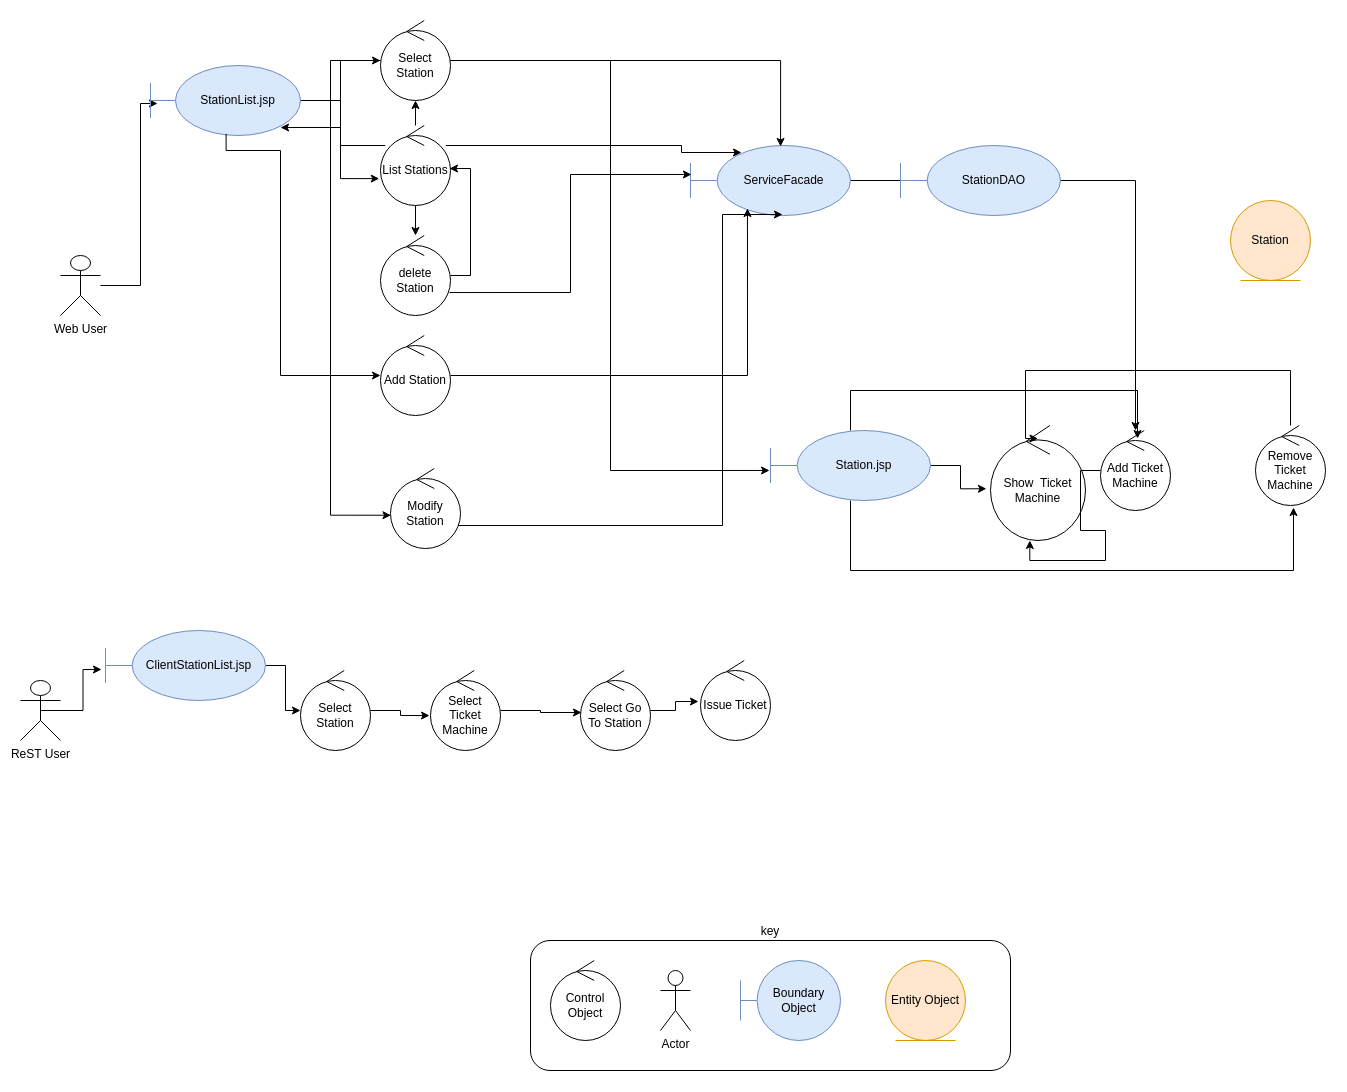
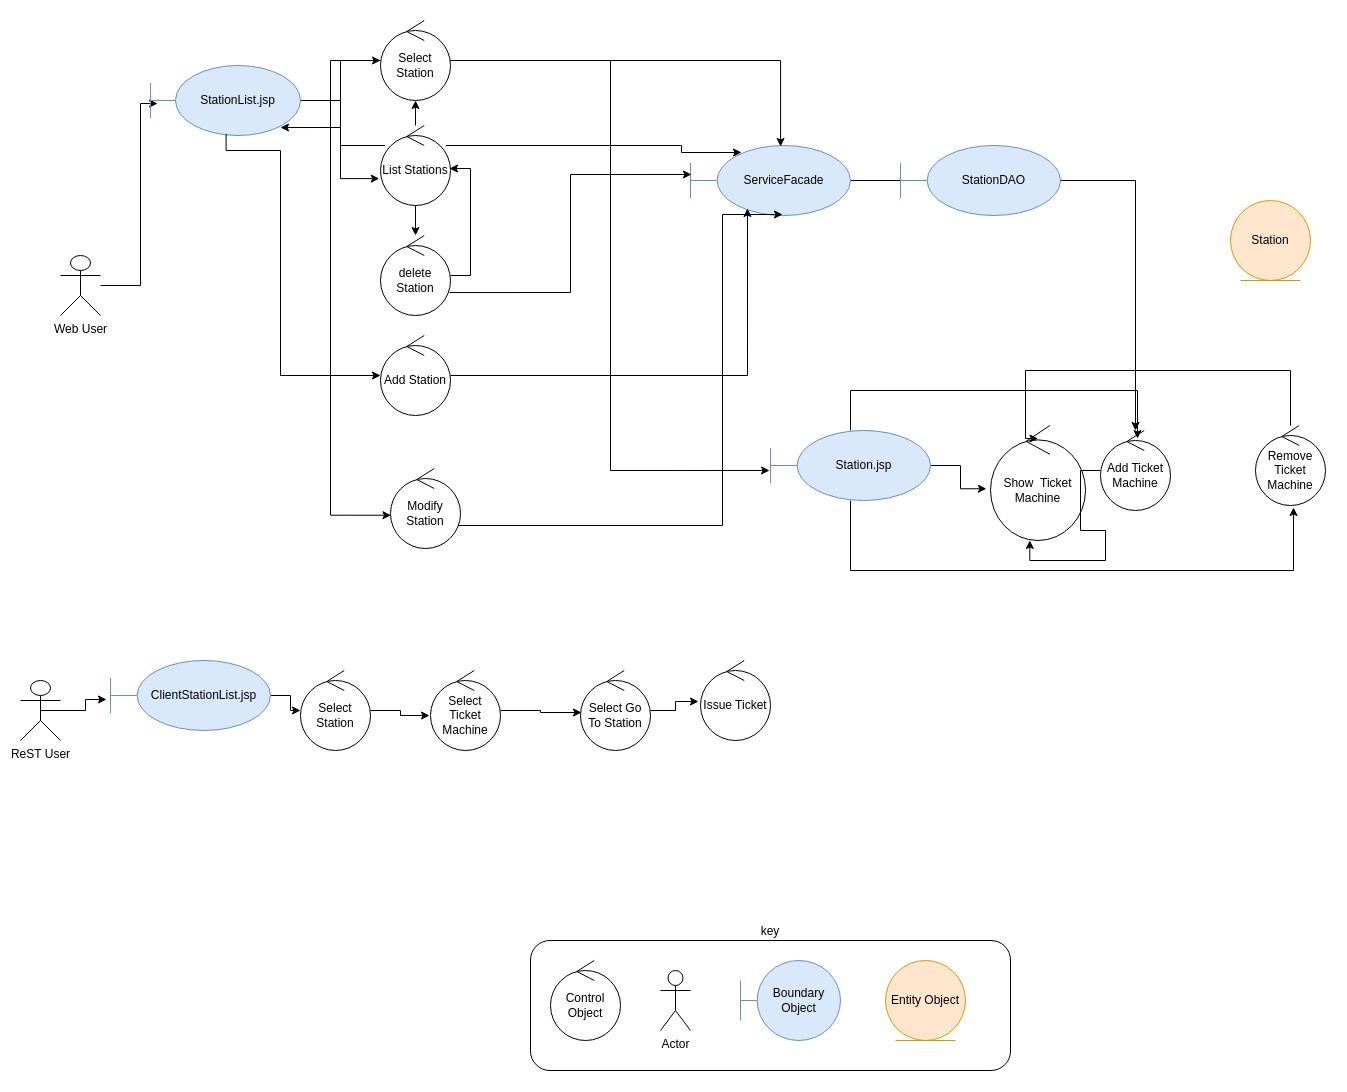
- <mxCell id="43" value="ClientStationList.jsp" style="shape=umlBoundary;whiteSpace=wrap;html=1;fillColor=#dae8fc;strokeColor=#6c8ebf;" parent="1" vertex="1"><mxGeometry x="105" y="630" width="160" height="70" as="geometry" /></mxCell>
+ <mxCell id="43" value="ClientStationList.jsp" style="shape=umlBoundary;whiteSpace=wrap;html=1;fillColor=#dae8fc;strokeColor=#6c8ebf;" parent="1" vertex="1"><mxGeometry x="110" y="660" width="160" height="70" as="geometry" /></mxCell>
